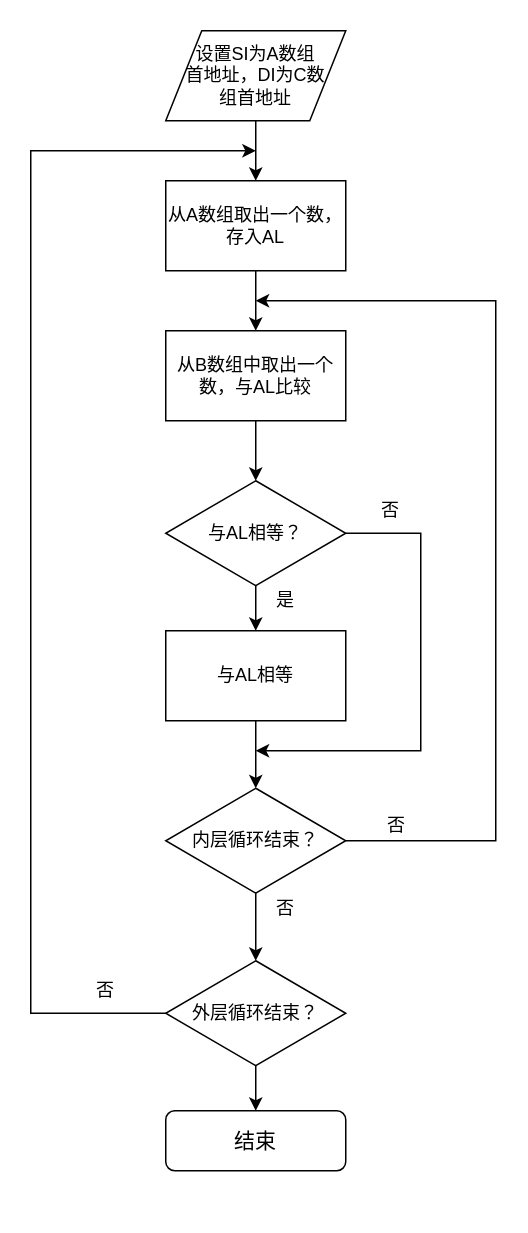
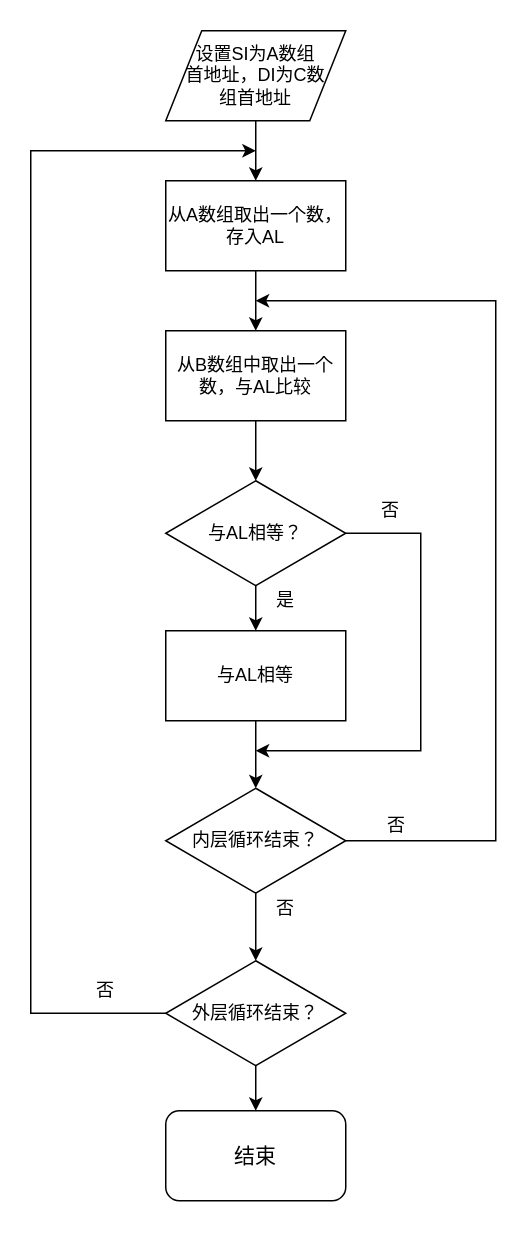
- <mxCell id="24" value="&lt;font style=&quot;font-size: 14px&quot;&gt;结束&lt;/font&gt;" style="rounded=1;whiteSpace=wrap;html=1;" vertex="1" parent="1"><mxGeometry x="110" y="740" width="120" height="40" as="geometry" /></mxCell>
+ <mxCell id="24" value="&lt;font style=&quot;font-size: 14px&quot;&gt;结束&lt;/font&gt;" style="rounded=1;whiteSpace=wrap;html=1;" vertex="1" parent="1"><mxGeometry x="110" y="740" width="120" height="60" as="geometry" /></mxCell>
